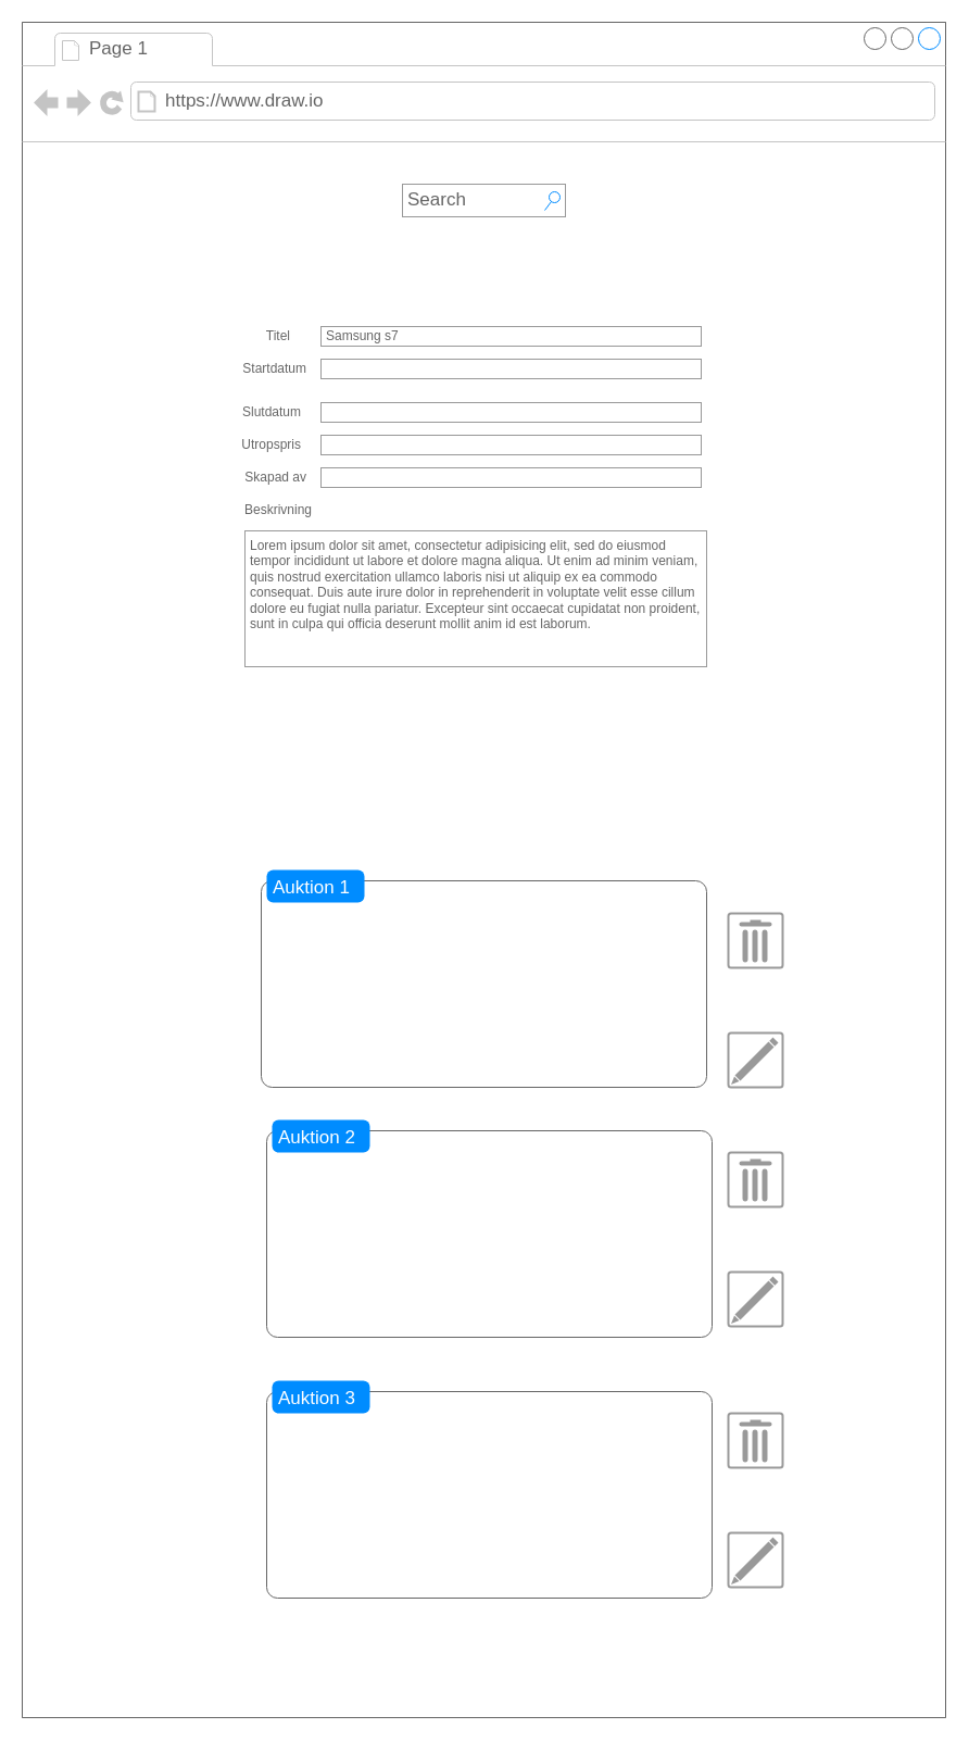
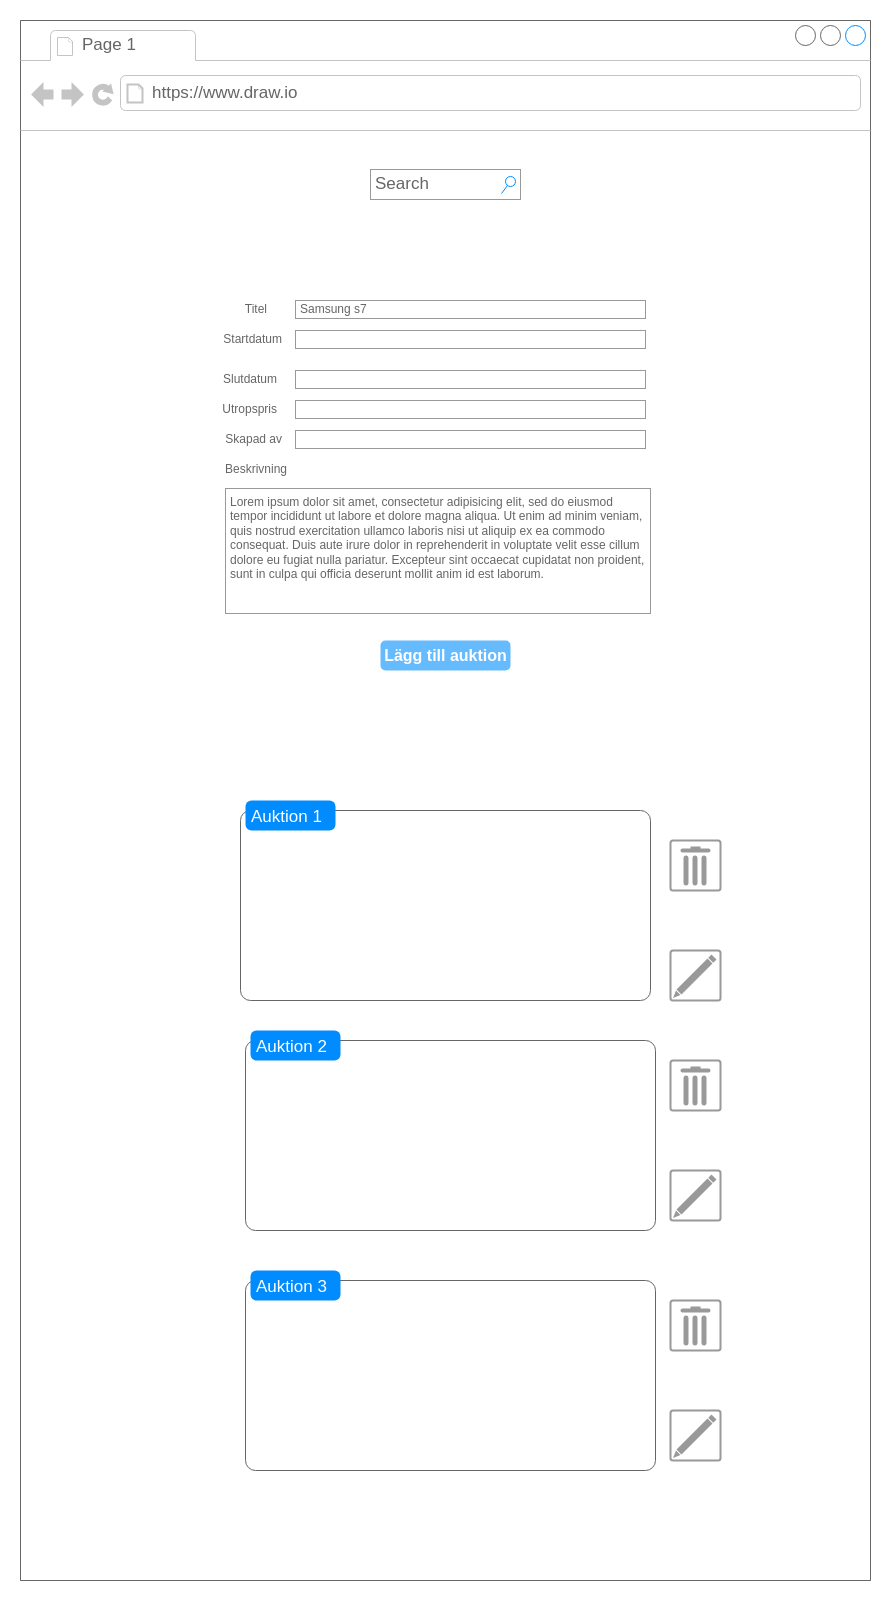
+ <mxCell id="46" value="Lägg till auktion" style="strokeWidth=1;shadow=0;dashed=0;align=center;html=1;shape=mxgraph.mockup.forms.rrect;rSize=5;strokeColor=none;fontColor=#ffffff;fillColor=#66bbff;fontSize=16;fontStyle=1;" parent="23" vertex="1"><mxGeometry x="360" y="620" width="130" height="30" as="geometry" /></mxCell>
